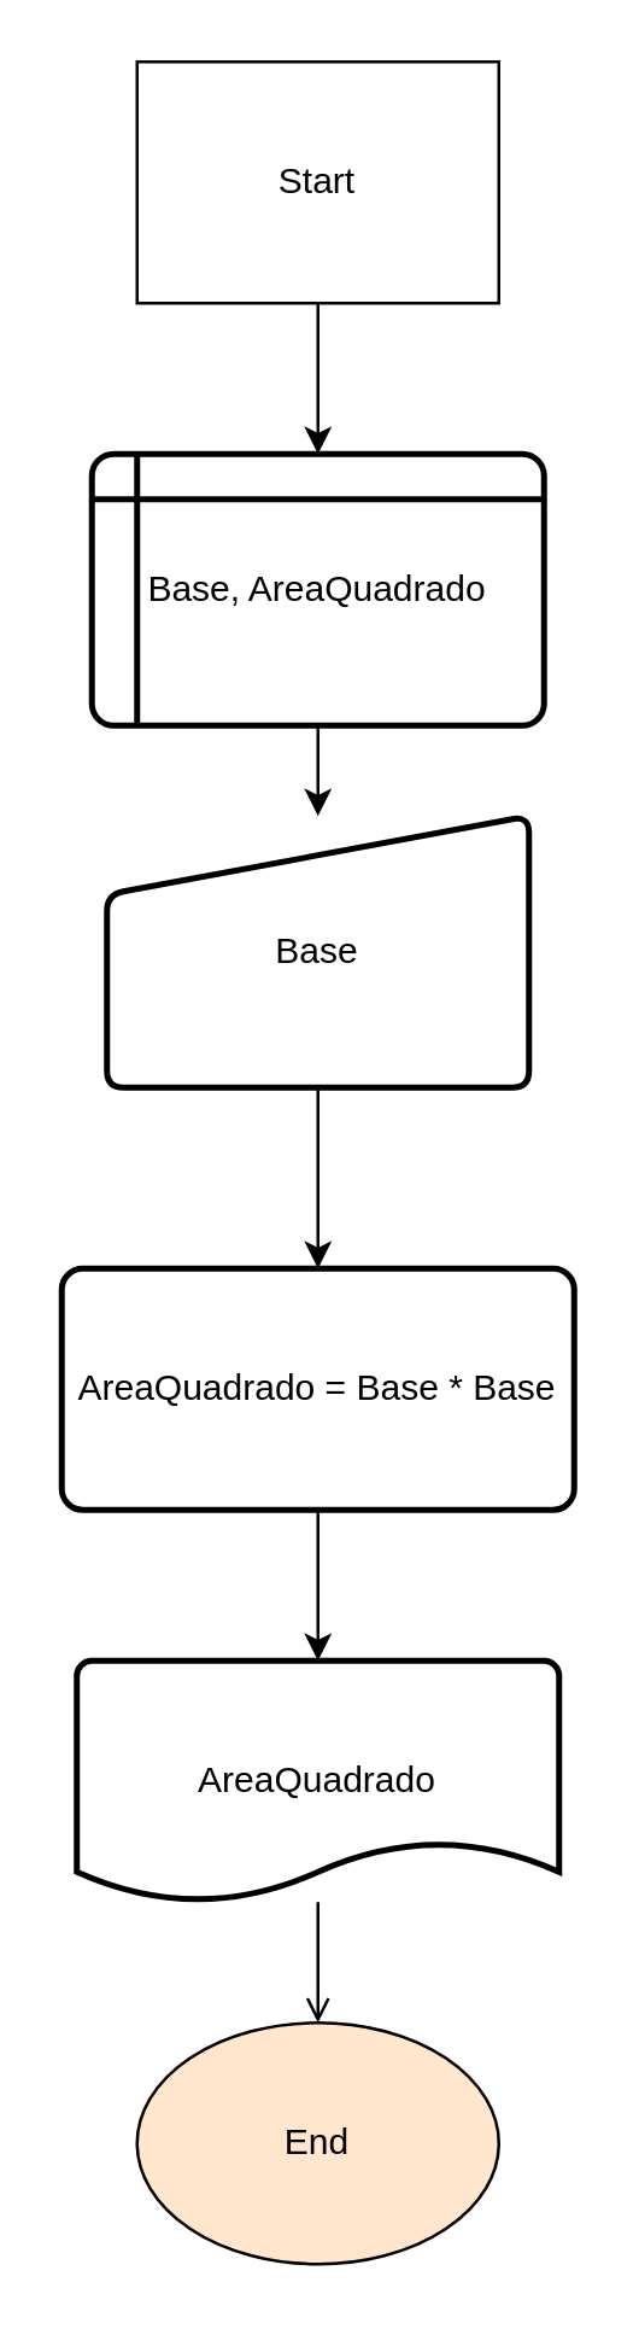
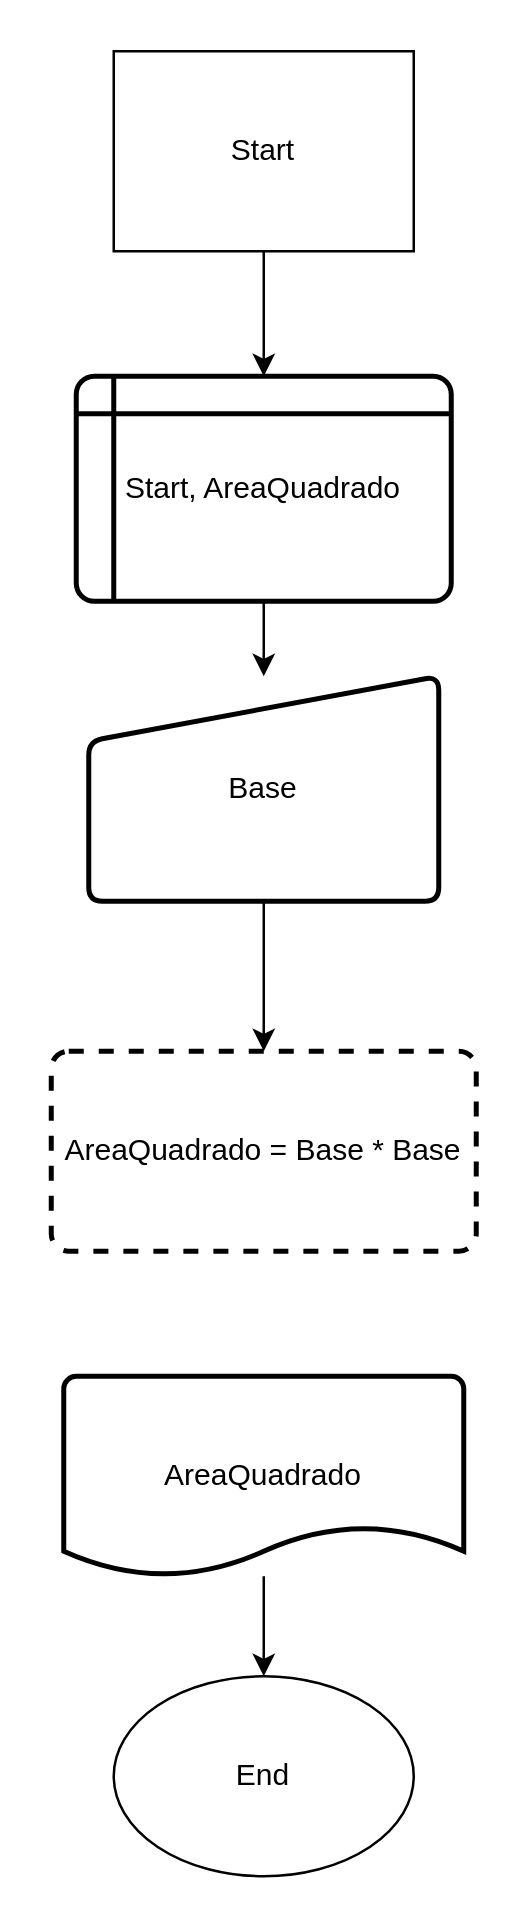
- <mxCell id="3" value="Base, AreaQuadrado" style="shape=internalStorage;whiteSpace=wrap;html=1;dx=15;dy=15;rounded=1;arcSize=8;strokeWidth=2;" vertex="1" parent="1"><mxGeometry x="30" y="150" width="150" height="90" as="geometry" /></mxCell>
+ <mxCell id="3" value="Start, AreaQuadrado" style="shape=internalStorage;whiteSpace=wrap;html=1;dx=15;dy=15;rounded=1;arcSize=8;strokeWidth=2;" vertex="1" parent="1"><mxGeometry x="30" y="150" width="150" height="90" as="geometry" /></mxCell>
- <mxCell id="5" value="AreaQuadrado = Base * Base" style="rounded=1;whiteSpace=wrap;html=1;absoluteArcSize=1;arcSize=14;strokeWidth=2;" vertex="1" parent="1"><mxGeometry x="20" y="420" width="170" height="80" as="geometry" /></mxCell>
+ <mxCell id="5" value="AreaQuadrado = Base * Base" style="rounded=1;whiteSpace=wrap;html=1;absoluteArcSize=1;arcSize=14;strokeWidth=2;dashed=1;" vertex="1" parent="1"><mxGeometry x="20" y="420" width="170" height="80" as="geometry" /></mxCell>
- <mxCell id="9" value="" style="endArrow=classic;html=1;exitX=0.5;exitY=1;exitDx=0;exitDy=0;entryX=0.5;entryY=0;entryDx=0;entryDy=0;entryPerimeter=0;" edge="1" parent="1" source="5" target="6"><mxGeometry width="50" height="50" relative="1" as="geometry"><mxPoint x="410" y="380" as="sourcePoint" /><mxPoint x="460" y="330" as="targetPoint" /></mxGeometry></mxCell>
- <mxCell id="8" value="" style="endArrow=open;html=1;entryX=0.5;entryY=0;entryDx=0;entryDy=0;" edge="1" parent="1" source="6" target="7"><mxGeometry width="50" height="50" relative="1" as="geometry"><mxPoint x="410" y="380" as="sourcePoint" /><mxPoint x="460" y="330" as="targetPoint" /></mxGeometry></mxCell>
+ <mxCell id="8" value="" style="endArrow=classic;html=1;entryX=0.5;entryY=0;entryDx=0;entryDy=0;" edge="1" parent="1" source="6" target="7"><mxGeometry width="50" height="50" relative="1" as="geometry"><mxPoint x="410" y="380" as="sourcePoint" /><mxPoint x="460" y="330" as="targetPoint" /></mxGeometry></mxCell>
- <mxCell id="7" value="End" style="ellipse;whiteSpace=wrap;html=1;fillColor=#ffe6cc;" vertex="1" parent="1"><mxGeometry x="45" y="670" width="120" height="80" as="geometry" /></mxCell>
+ <mxCell id="7" value="End" style="ellipse;whiteSpace=wrap;html=1;" vertex="1" parent="1"><mxGeometry x="45" y="670" width="120" height="80" as="geometry" /></mxCell>
